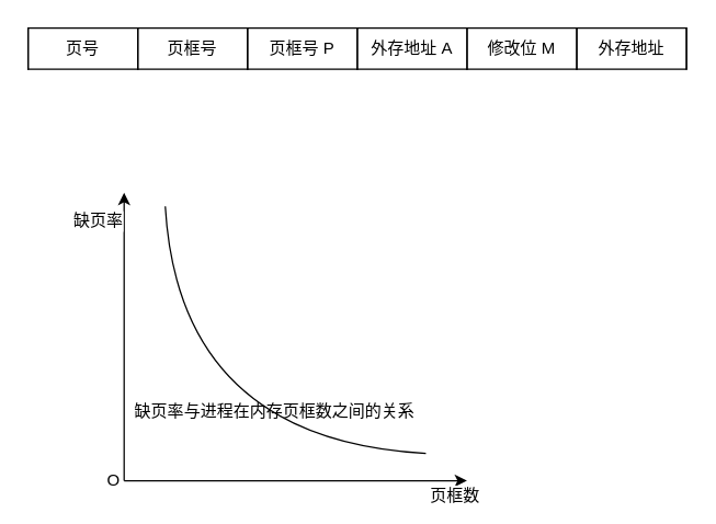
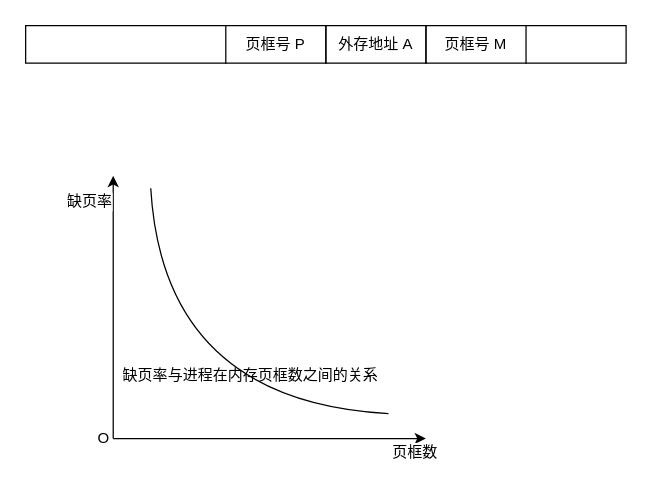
- <mxCell id="3" value="页号" style="shape=partialRectangle;whiteSpace=wrap;html=1;top=0;bottom=0;fillColor=none;" parent="1" vertex="1"><mxGeometry x="20" y="20" width="80" height="30" as="geometry" /></mxCell>
- <mxCell id="4" value="页框号" style="shape=partialRectangle;whiteSpace=wrap;html=1;top=0;bottom=0;fillColor=none;" parent="1" vertex="1"><mxGeometry x="100" y="20" width="80" height="30" as="geometry" /></mxCell>
- <mxCell id="7" value="修改位 M" style="shape=partialRectangle;whiteSpace=wrap;html=1;top=0;bottom=0;fillColor=none;" parent="1" vertex="1"><mxGeometry x="340" y="20" width="80" height="30" as="geometry" /></mxCell>
+ <mxCell id="7" value="页框号 M" style="shape=partialRectangle;whiteSpace=wrap;html=1;top=0;bottom=0;fillColor=none;" parent="1" vertex="1"><mxGeometry x="340" y="20" width="80" height="30" as="geometry" /></mxCell>
- <mxCell id="8" value="外存地址" style="shape=partialRectangle;whiteSpace=wrap;html=1;top=0;bottom=0;fillColor=none;" parent="1" vertex="1"><mxGeometry x="420" y="20" width="80" height="30" as="geometry" /></mxCell>
